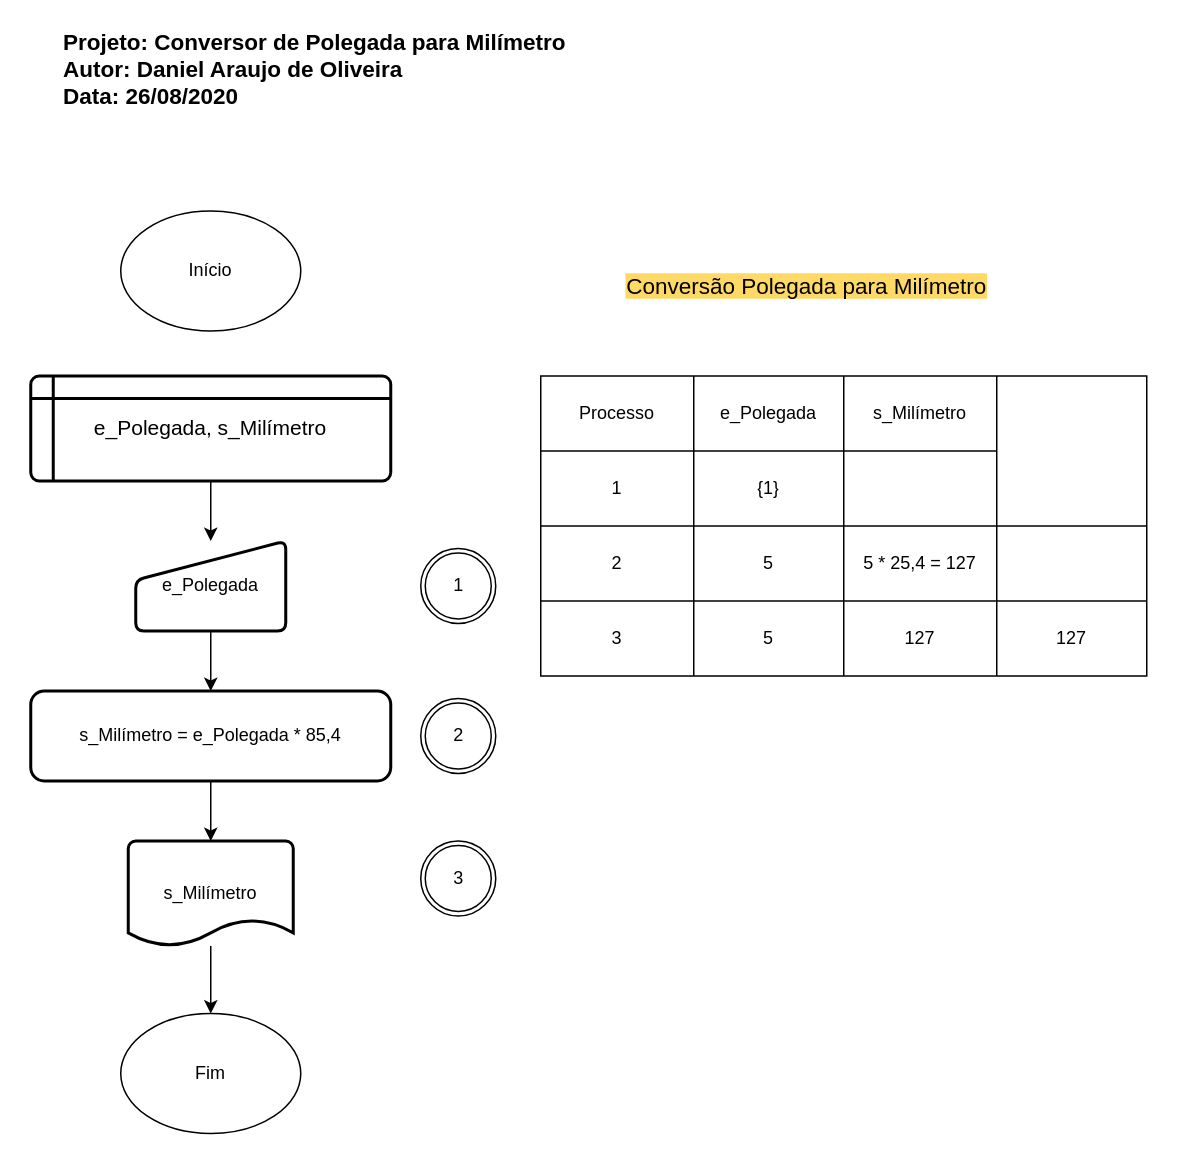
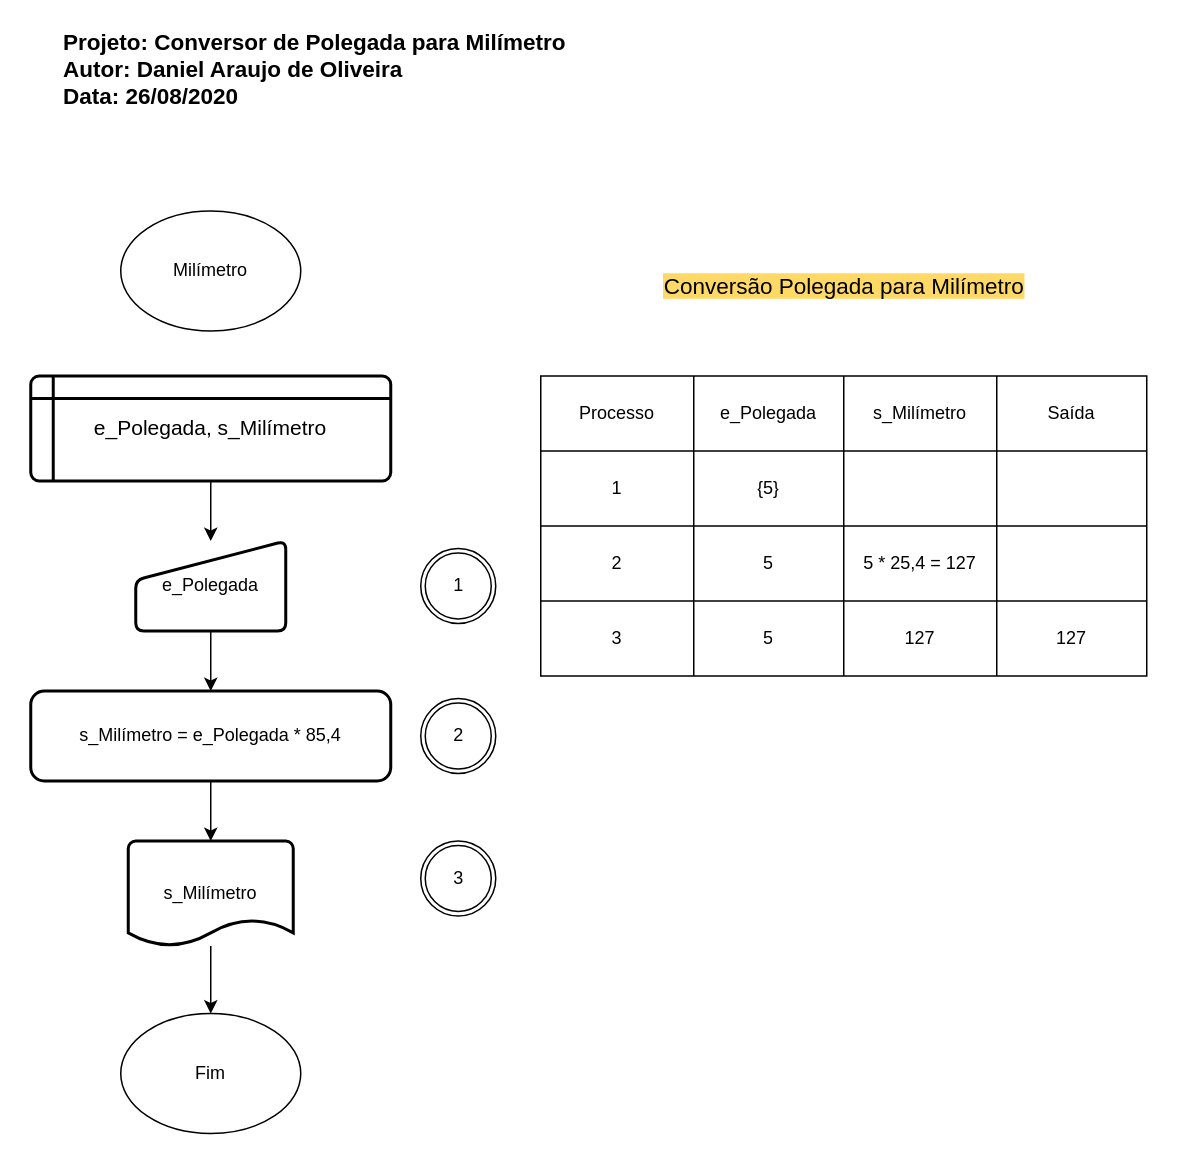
- <mxCell id="2" value="Início" style="ellipse;whiteSpace=wrap;html=1;" parent="1" vertex="1"><mxGeometry x="80" y="140" width="120" height="80" as="geometry" /></mxCell>
+ <mxCell id="2" value="Milímetro" style="ellipse;whiteSpace=wrap;html=1;" parent="1" vertex="1"><mxGeometry x="80" y="140" width="120" height="80" as="geometry" /></mxCell>
- <mxCell id="39" value="&lt;span style=&quot;background-color: rgb(255, 217, 102); font-size: 15px;&quot;&gt;Conversão Polegada para Milímetro&lt;/span&gt;" style="text;html=1;resizable=0;autosize=1;align=center;verticalAlign=middle;points=[];fillColor=none;strokeColor=none;rounded=0;fontSize=15;" parent="1" vertex="1"><mxGeometry x="412" y="180" width="250" height="20" as="geometry" /></mxCell>
+ <mxCell id="39" value="&lt;span style=&quot;background-color: rgb(255, 217, 102); font-size: 15px;&quot;&gt;Conversão Polegada para Milímetro&lt;/span&gt;" style="text;html=1;resizable=0;autosize=1;align=center;verticalAlign=middle;points=[];fillColor=none;strokeColor=none;rounded=0;fontSize=15;" parent="1" vertex="1"><mxGeometry x="437" y="180" width="250" height="20" as="geometry" /></mxCell>
+ <mxCell id="16" value="Saída" style="shape=partialRectangle;html=1;whiteSpace=wrap;connectable=0;overflow=hidden;fillColor=none;top=0;left=0;bottom=0;right=0;" parent="12" vertex="1"><mxGeometry x="304" width="100" height="50" as="geometry" /></mxCell>
- <mxCell id="19" value="{1}" style="shape=partialRectangle;html=1;whiteSpace=wrap;connectable=0;overflow=hidden;fillColor=none;top=0;left=0;bottom=0;right=0;" parent="17" vertex="1"><mxGeometry x="102" width="100" height="50" as="geometry" /></mxCell>
+ <mxCell id="19" value="{5}" style="shape=partialRectangle;html=1;whiteSpace=wrap;connectable=0;overflow=hidden;fillColor=none;top=0;left=0;bottom=0;right=0;" parent="17" vertex="1"><mxGeometry x="102" width="100" height="50" as="geometry" /></mxCell>
